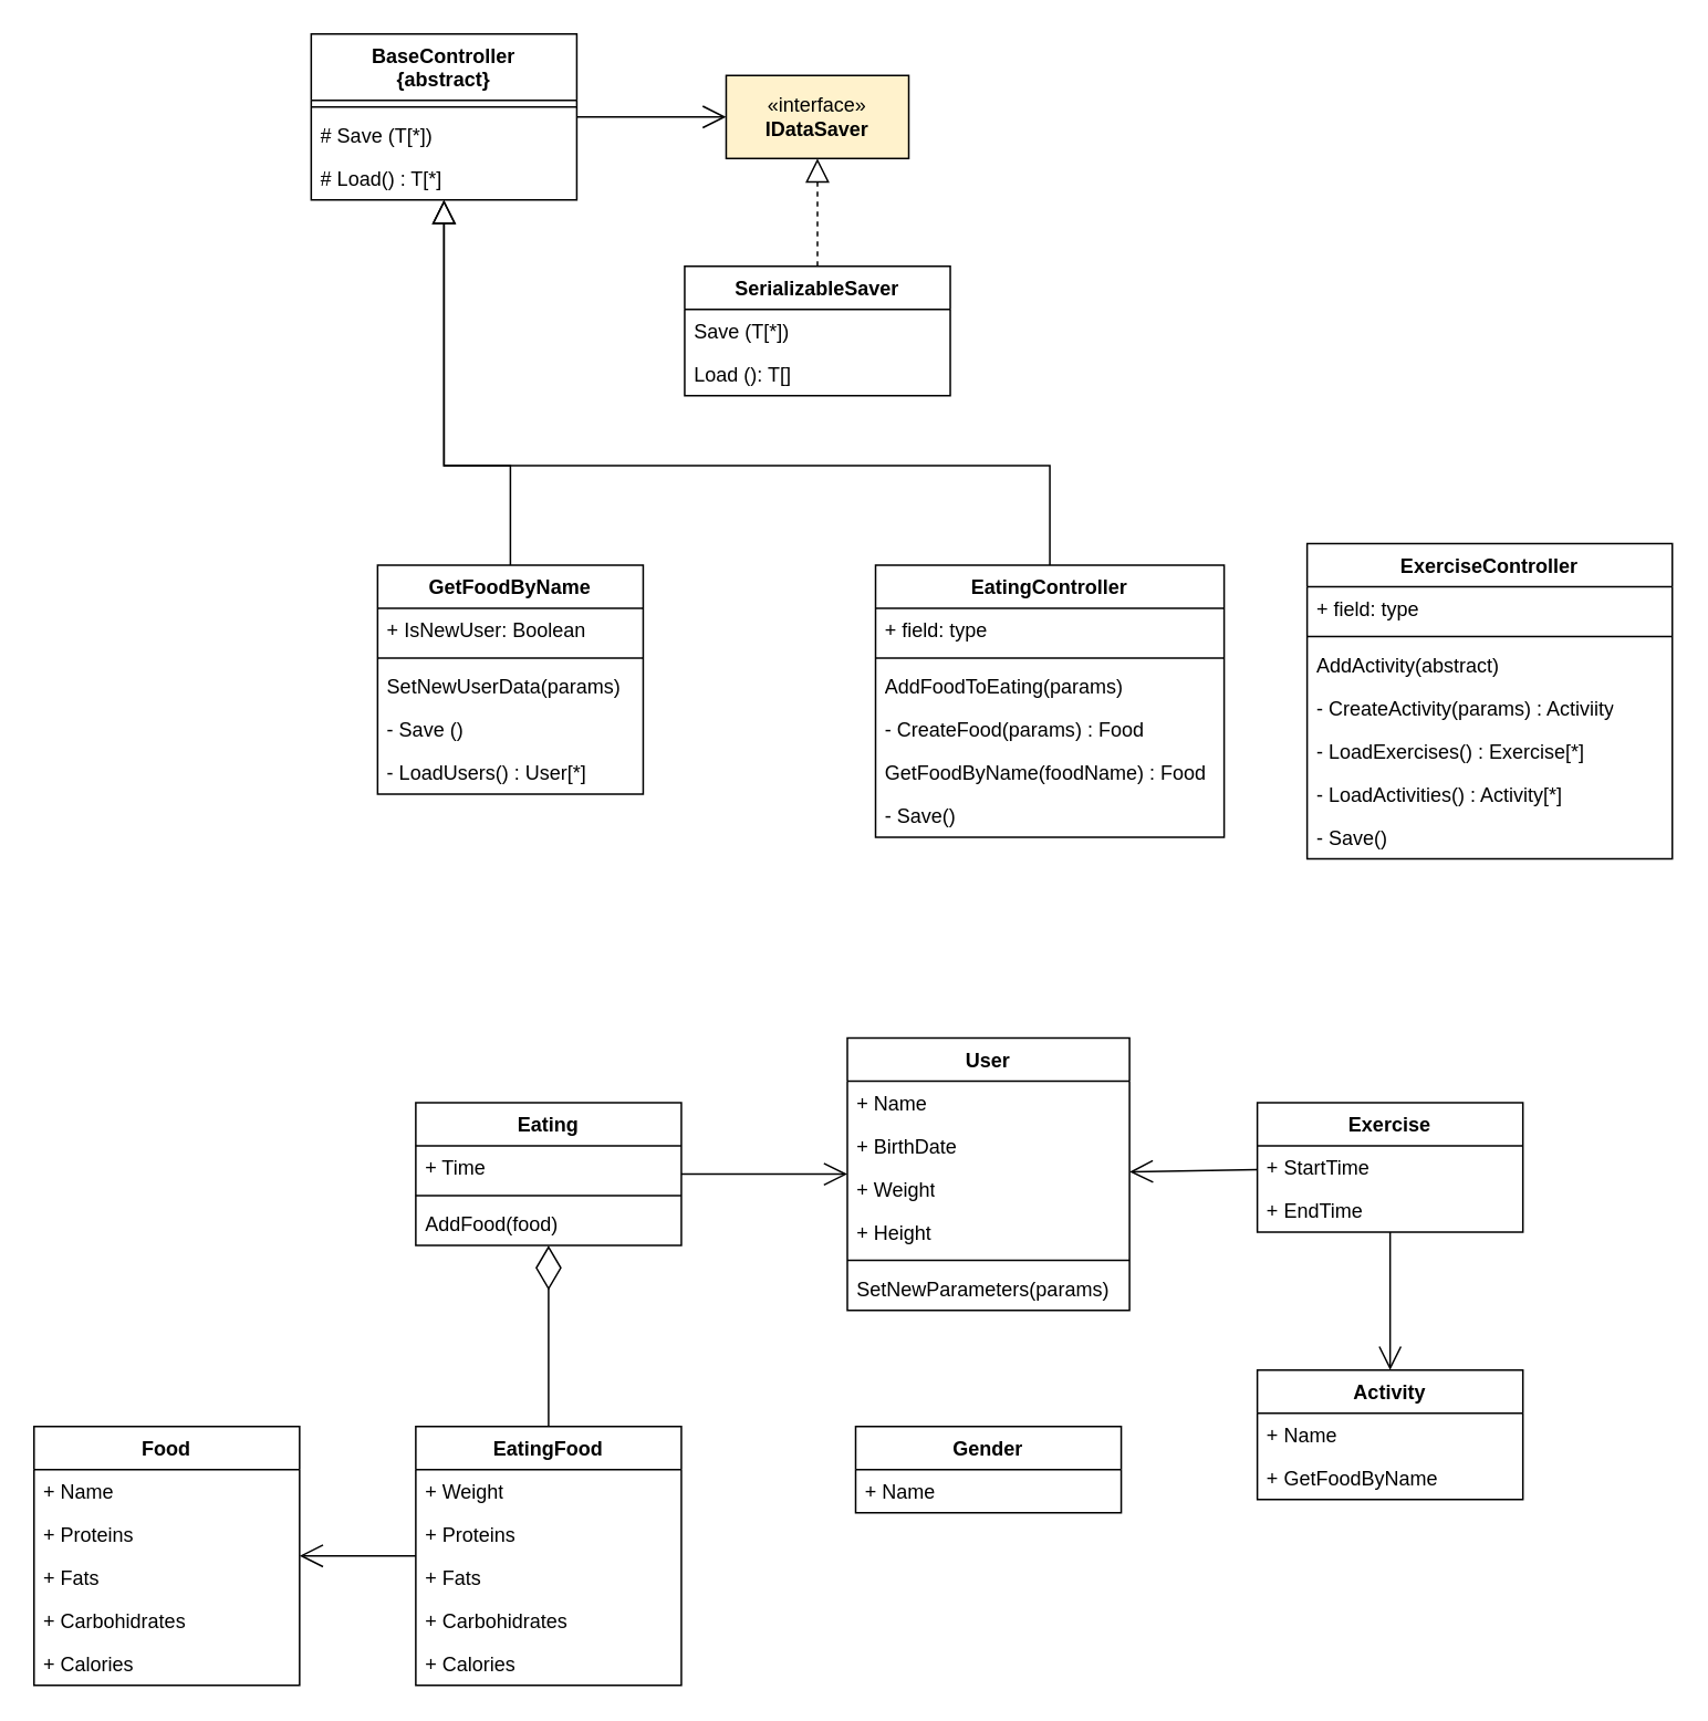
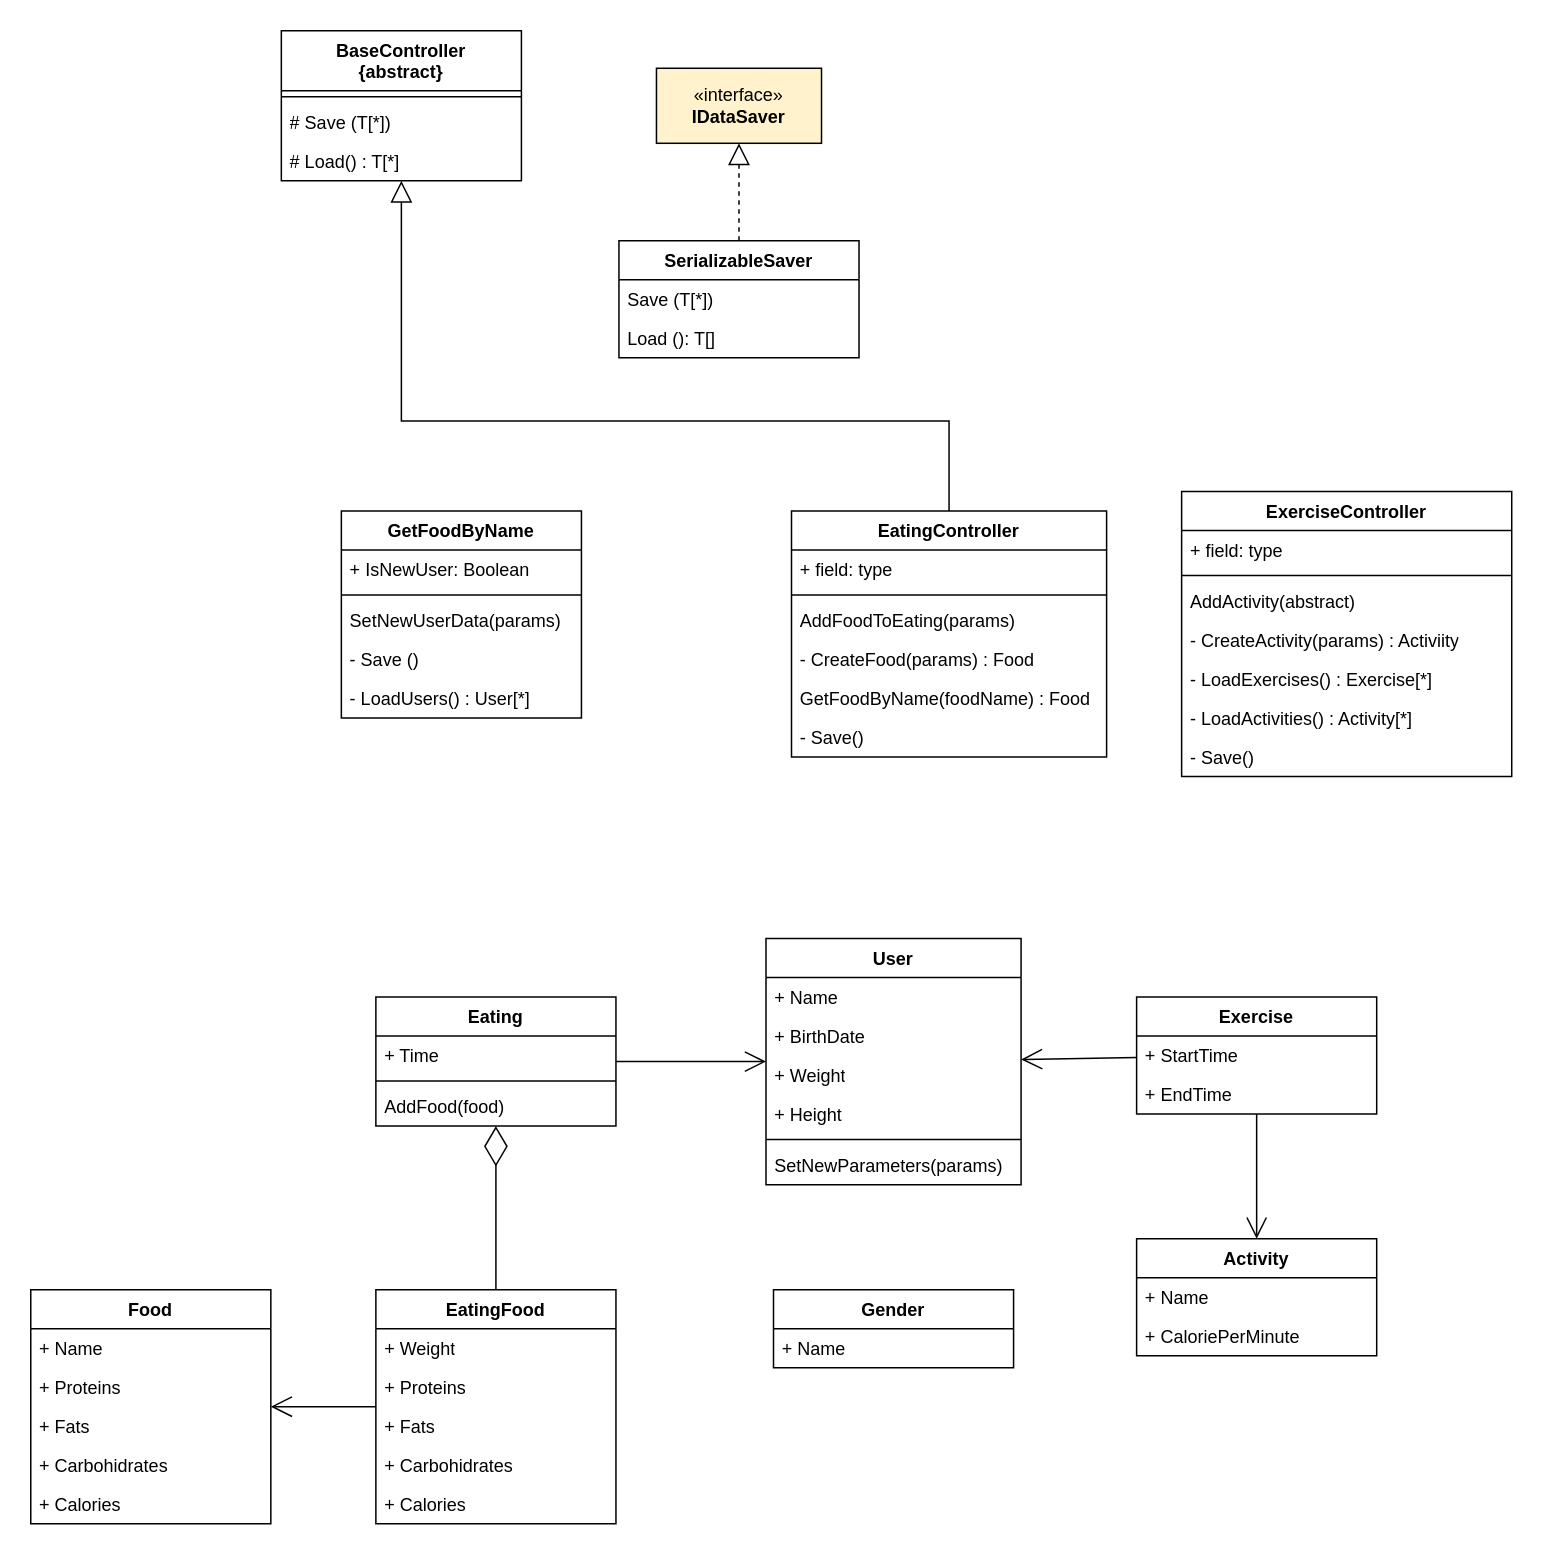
- <mxCell id="55" value="" style="endArrow=open;endFill=1;endSize=12;html=1;rounded=0;" parent="1" source="2" target="54" edge="1"><mxGeometry width="160" relative="1" as="geometry"><mxPoint x="347" y="250" as="sourcePoint" /><mxPoint x="507" y="250" as="targetPoint" /></mxGeometry></mxCell>
- <mxCell id="6" style="edgeStyle=orthogonalEdgeStyle;rounded=0;orthogonalLoop=1;jettySize=auto;html=1;exitX=0.5;exitY=0;exitDx=0;exitDy=0;endArrow=block;endFill=0;endSize=12;" parent="1" source="7" target="2" edge="1"><mxGeometry relative="1" as="geometry"><Array as="points"><mxPoint x="307" y="280" /><mxPoint x="267" y="280" /></Array></mxGeometry></mxCell>
- <mxCell id="62" value="+ GetFoodByName" style="text;strokeColor=none;fillColor=none;align=left;verticalAlign=top;spacingLeft=4;spacingRight=4;overflow=hidden;rotatable=0;points=[[0,0.5],[1,0.5]];portConstraint=eastwest;whiteSpace=wrap;html=1;" parent="60" vertex="1"><mxGeometry y="52" width="160" height="26" as="geometry" /></mxCell>
+ <mxCell id="62" value="+ CaloriePerMinute" style="text;strokeColor=none;fillColor=none;align=left;verticalAlign=top;spacingLeft=4;spacingRight=4;overflow=hidden;rotatable=0;points=[[0,0.5],[1,0.5]];portConstraint=eastwest;whiteSpace=wrap;html=1;" parent="60" vertex="1"><mxGeometry y="52" width="160" height="26" as="geometry" /></mxCell>
